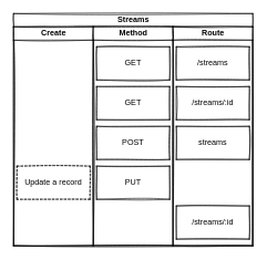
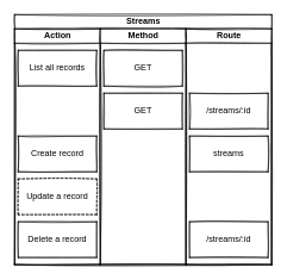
- <mxCell id="3" value="Create" style="swimlane;html=1;startSize=20;swimlaneLine=1;shadow=0;sketch=1;" vertex="1" parent="2"><mxGeometry y="20" width="120" height="330" as="geometry"><mxRectangle y="20" width="30" height="460" as="alternateBounds" /></mxGeometry></mxCell>
+ <mxCell id="3" value="Action" style="swimlane;html=1;startSize=20;swimlaneLine=1;shadow=0;sketch=1;" vertex="1" parent="2"><mxGeometry y="20" width="120" height="330" as="geometry"><mxRectangle y="20" width="30" height="460" as="alternateBounds" /></mxGeometry></mxCell>
+ <mxCell id="5" value="List all records" style="html=1;shadow=0;sketch=1;align=center;whiteSpace=wrap;" vertex="1" parent="3"><mxGeometry x="5" y="30" width="110" height="50" as="geometry" /></mxCell>
- <mxCell id="15" value="/streams" style="html=1;shadow=0;sketch=1;align=center;whiteSpace=wrap;" vertex="1" parent="13"><mxGeometry x="5" y="30" width="110" height="50" as="geometry" /></mxCell>
+ <mxCell id="6" value="Create record" style="html=1;shadow=0;sketch=1;align=center;whiteSpace=wrap;" vertex="1" parent="3"><mxGeometry x="5" y="150" width="110" height="50" as="geometry" /></mxCell>
- <mxCell id="11" value="POST" style="html=1;shadow=0;sketch=1;align=center;whiteSpace=wrap;" vertex="1" parent="8"><mxGeometry x="5" y="150" width="110" height="50" as="geometry" /></mxCell>
- <mxCell id="12" value="PUT" style="html=1;shadow=0;sketch=1;align=center;whiteSpace=wrap;" vertex="1" parent="8"><mxGeometry x="5" y="210" width="110" height="50" as="geometry" /></mxCell>
+ <mxCell id="4" value="Delete a record" style="html=1;shadow=0;sketch=1;align=center;whiteSpace=wrap;" vertex="1" parent="3"><mxGeometry x="5" y="270" width="110" height="50" as="geometry" /></mxCell>
